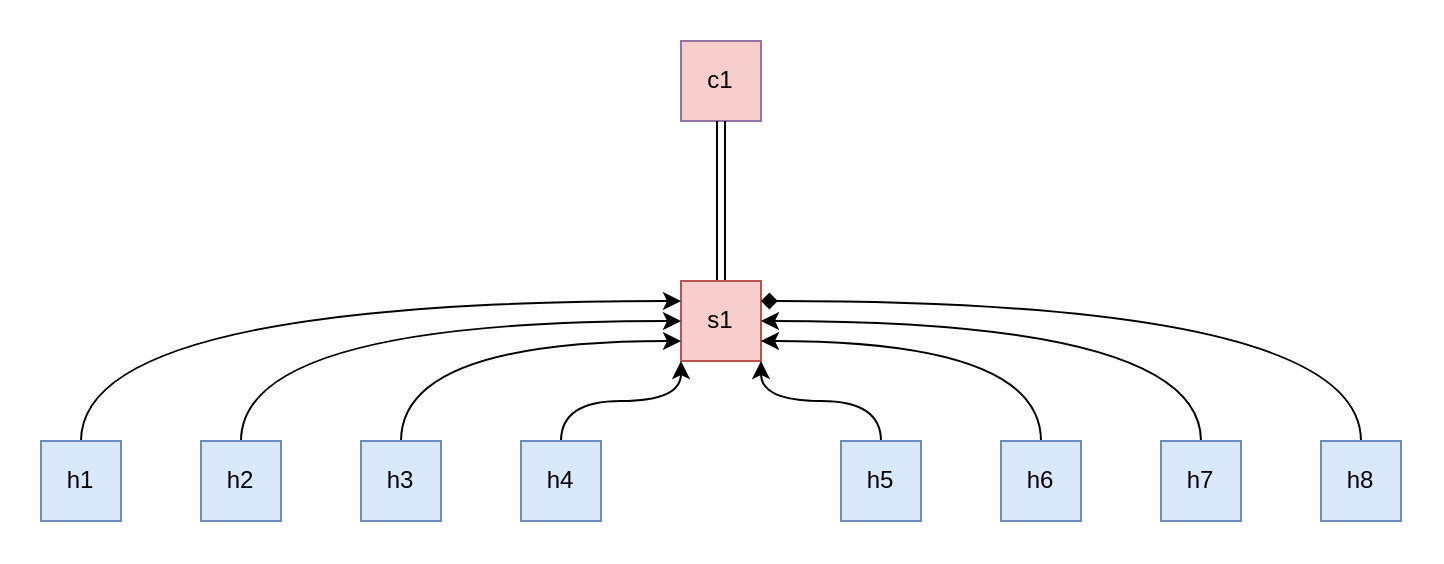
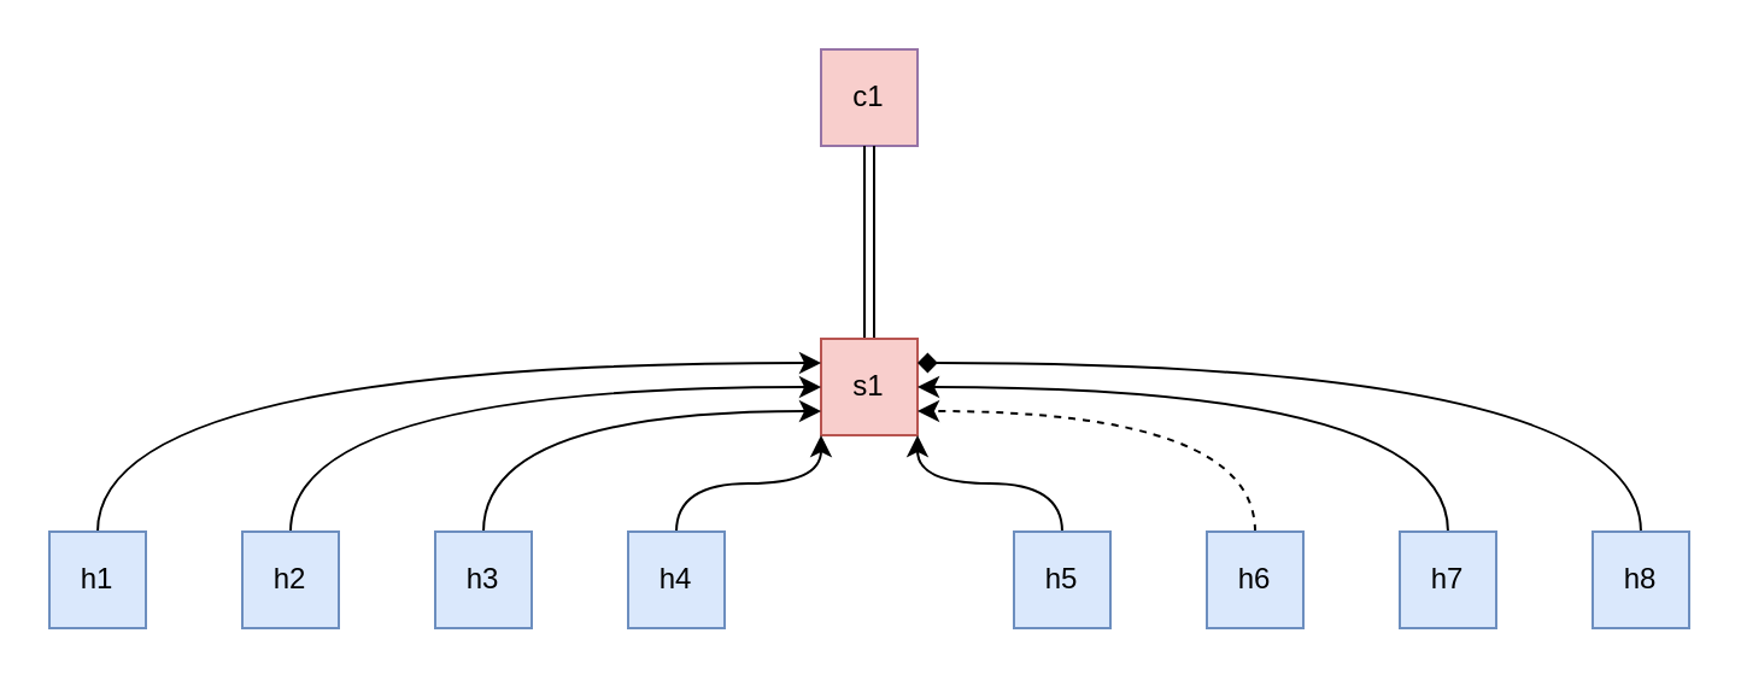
- <mxCell id="17" style="edgeStyle=orthogonalEdgeStyle;curved=1;rounded=0;orthogonalLoop=1;jettySize=auto;html=1;exitX=0.5;exitY=0;exitDx=0;exitDy=0;entryX=1;entryY=0.75;entryDx=0;entryDy=0;" edge="1" parent="1" source="18" target="4"><mxGeometry relative="1" as="geometry" /></mxCell>
+ <mxCell id="17" style="edgeStyle=orthogonalEdgeStyle;curved=1;rounded=0;orthogonalLoop=1;jettySize=auto;html=1;exitX=0.5;exitY=0;exitDx=0;exitDy=0;entryX=1;entryY=0.75;entryDx=0;entryDy=0;dashed=1;" edge="1" parent="1" source="18" target="4"><mxGeometry relative="1" as="geometry" /></mxCell>
